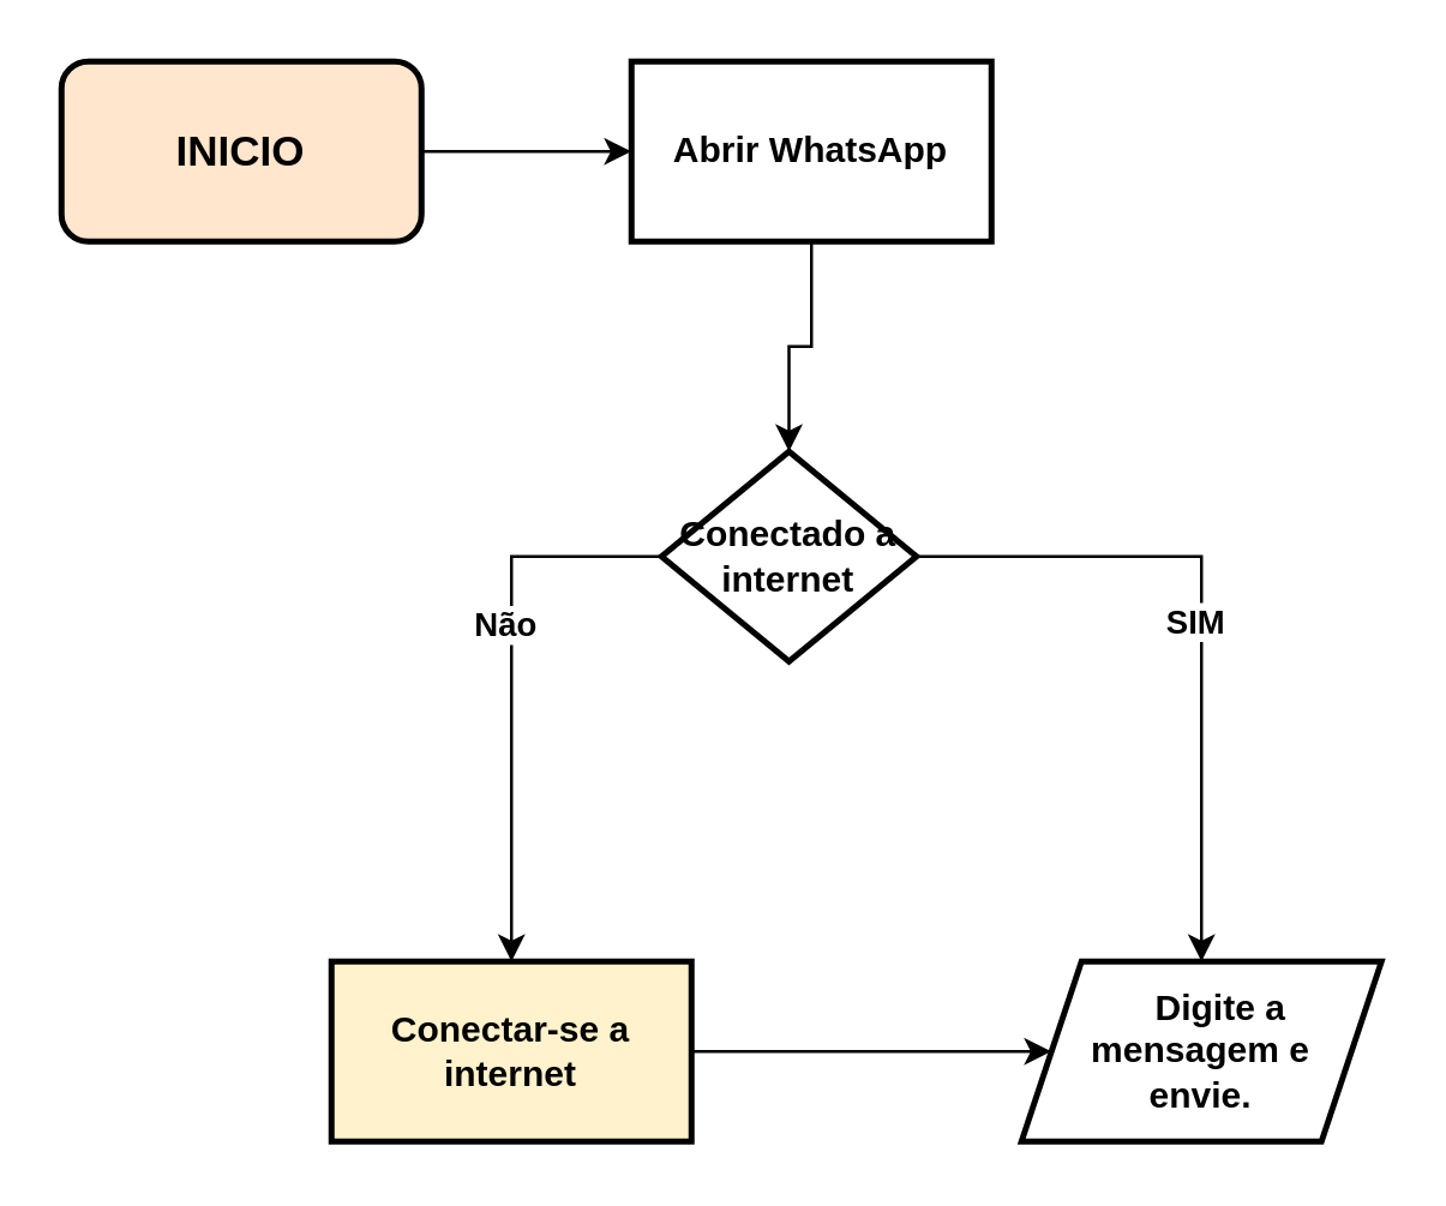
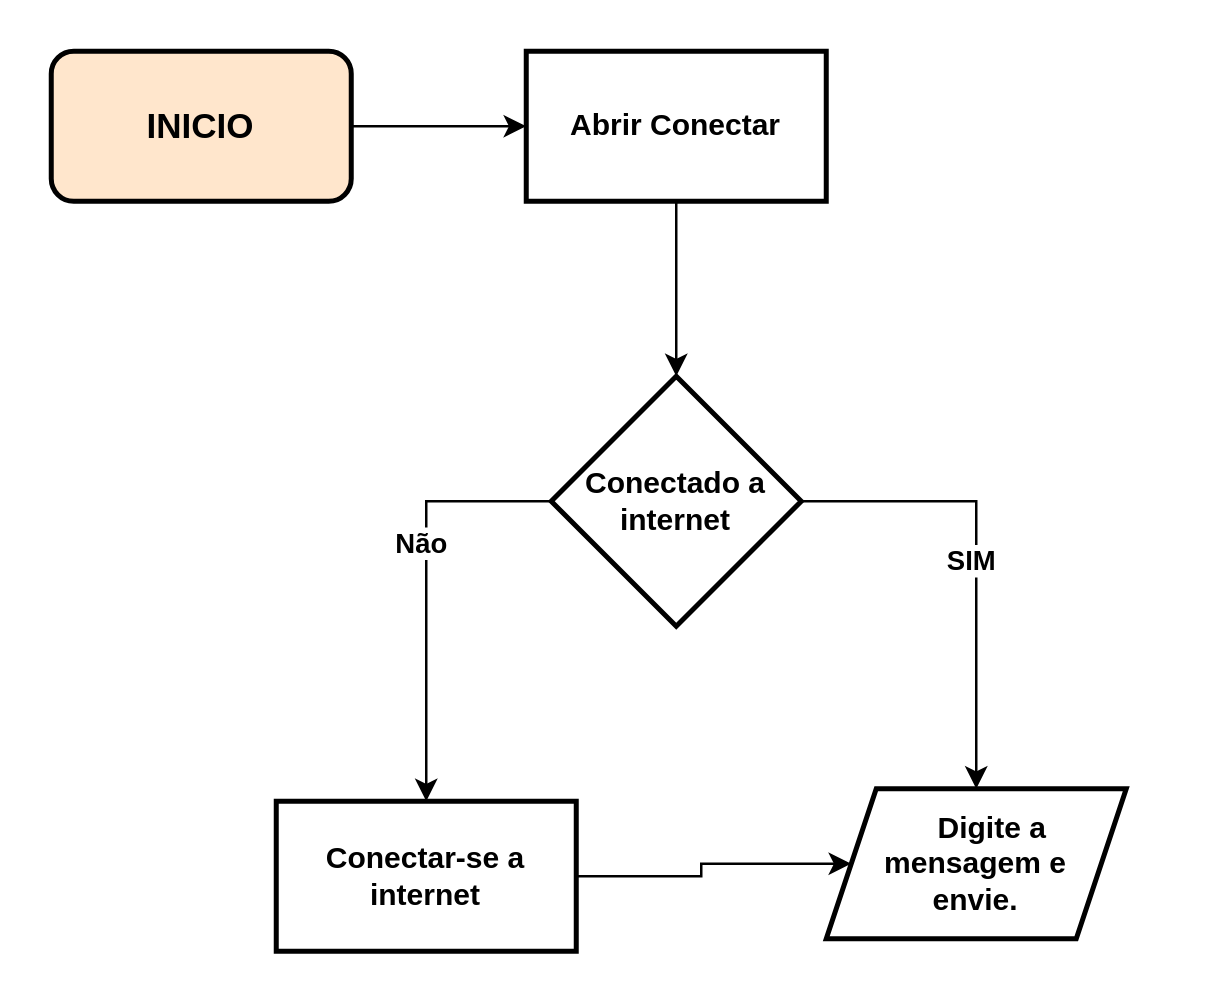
- <mxCell id="6" value="&lt;b&gt;Abrir WhatsApp&lt;/b&gt;" style="rounded=0;whiteSpace=wrap;html=1;strokeWidth=2;" vertex="1" parent="1"><mxGeometry x="210" y="20" width="120" height="60" as="geometry" /></mxCell>
+ <mxCell id="6" value="&lt;b&gt;Abrir Conectar&lt;/b&gt;" style="rounded=0;whiteSpace=wrap;html=1;strokeWidth=2;" vertex="1" parent="1"><mxGeometry x="210" y="20" width="120" height="60" as="geometry" /></mxCell>
- <mxCell id="15" value="&lt;b&gt;Conectado a internet&lt;/b&gt;" style="strokeWidth=2;html=1;shape=mxgraph.flowchart.decision;whiteSpace=wrap;" vertex="1" parent="1"><mxGeometry x="220" y="150" width="85" height="70" as="geometry" /></mxCell>
+ <mxCell id="15" value="&lt;b&gt;Conectado a internet&lt;/b&gt;" style="strokeWidth=2;html=1;shape=mxgraph.flowchart.decision;whiteSpace=wrap;" vertex="1" parent="1"><mxGeometry x="220" y="150" width="100" height="100" as="geometry" /></mxCell>
- <mxCell id="10" value="&lt;b&gt;Conectar-se a internet&lt;/b&gt;" style="rounded=0;whiteSpace=wrap;html=1;strokeWidth=2;fillColor=#fff2cc;" vertex="1" parent="1"><mxGeometry x="110" y="320" width="120" height="60" as="geometry" /></mxCell>
+ <mxCell id="10" value="&lt;b&gt;Conectar-se a internet&lt;/b&gt;" style="rounded=0;whiteSpace=wrap;html=1;strokeWidth=2;" vertex="1" parent="1"><mxGeometry x="110" y="320" width="120" height="60" as="geometry" /></mxCell>
- <mxCell id="4" value="&lt;b&gt;&amp;nbsp; &amp;nbsp; Digite a mensagem e &lt;br&gt;envie.&lt;/b&gt;" style="shape=parallelogram;perimeter=parallelogramPerimeter;whiteSpace=wrap;html=1;fixedSize=1;strokeWidth=2;" vertex="1" parent="1"><mxGeometry x="340" y="320" width="120" height="60" as="geometry" /></mxCell>
+ <mxCell id="4" value="&lt;b&gt;&amp;nbsp; &amp;nbsp; Digite a mensagem e &lt;br&gt;envie.&lt;/b&gt;" style="shape=parallelogram;perimeter=parallelogramPerimeter;whiteSpace=wrap;html=1;fixedSize=1;strokeWidth=2;" vertex="1" parent="1"><mxGeometry x="330" y="315" width="120" height="60" as="geometry" /></mxCell>
